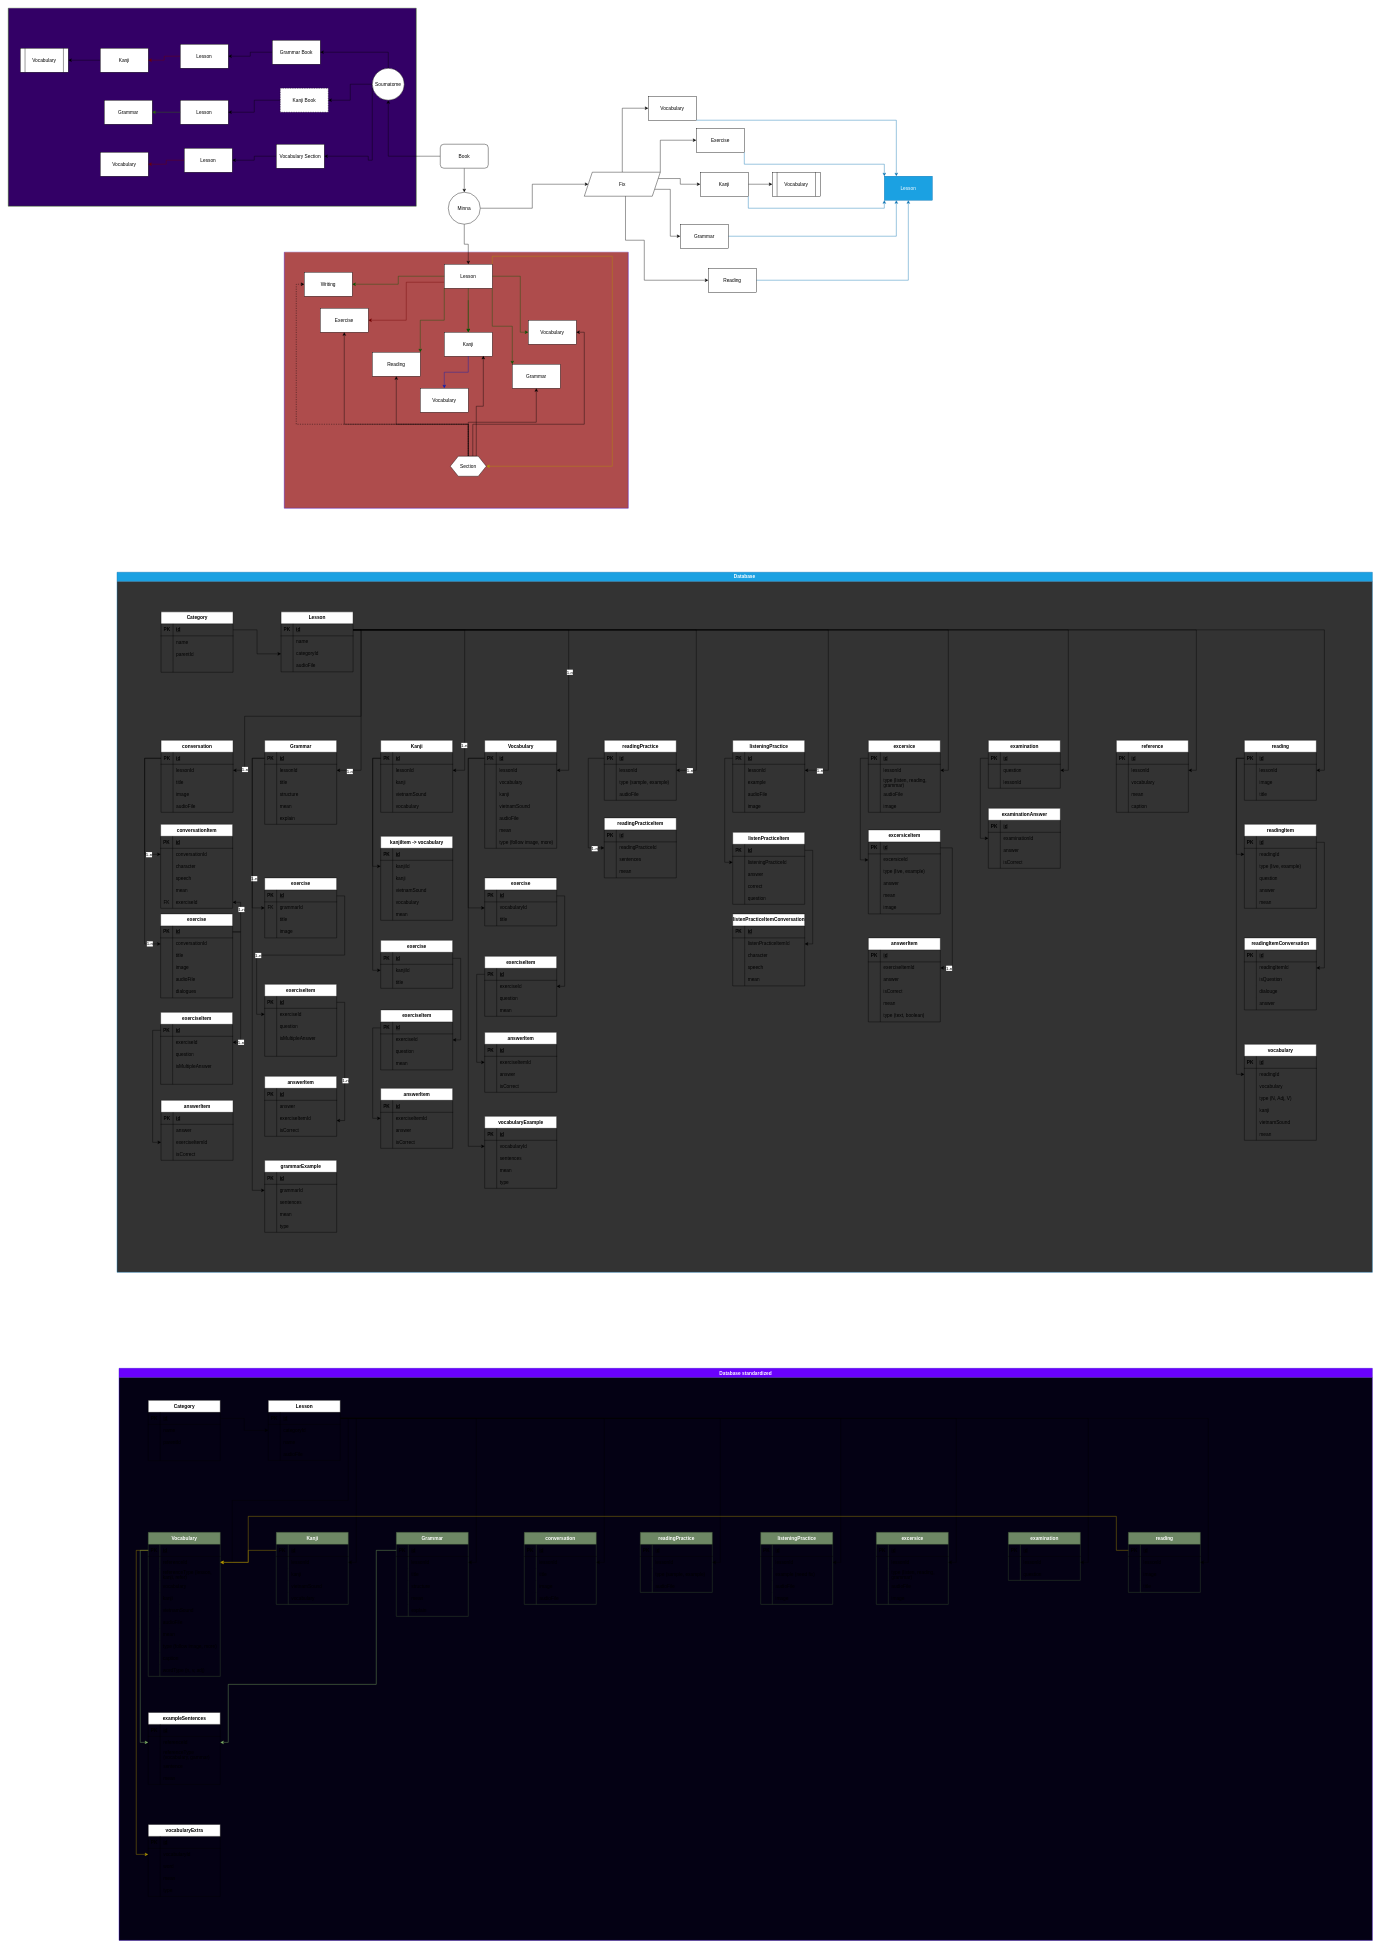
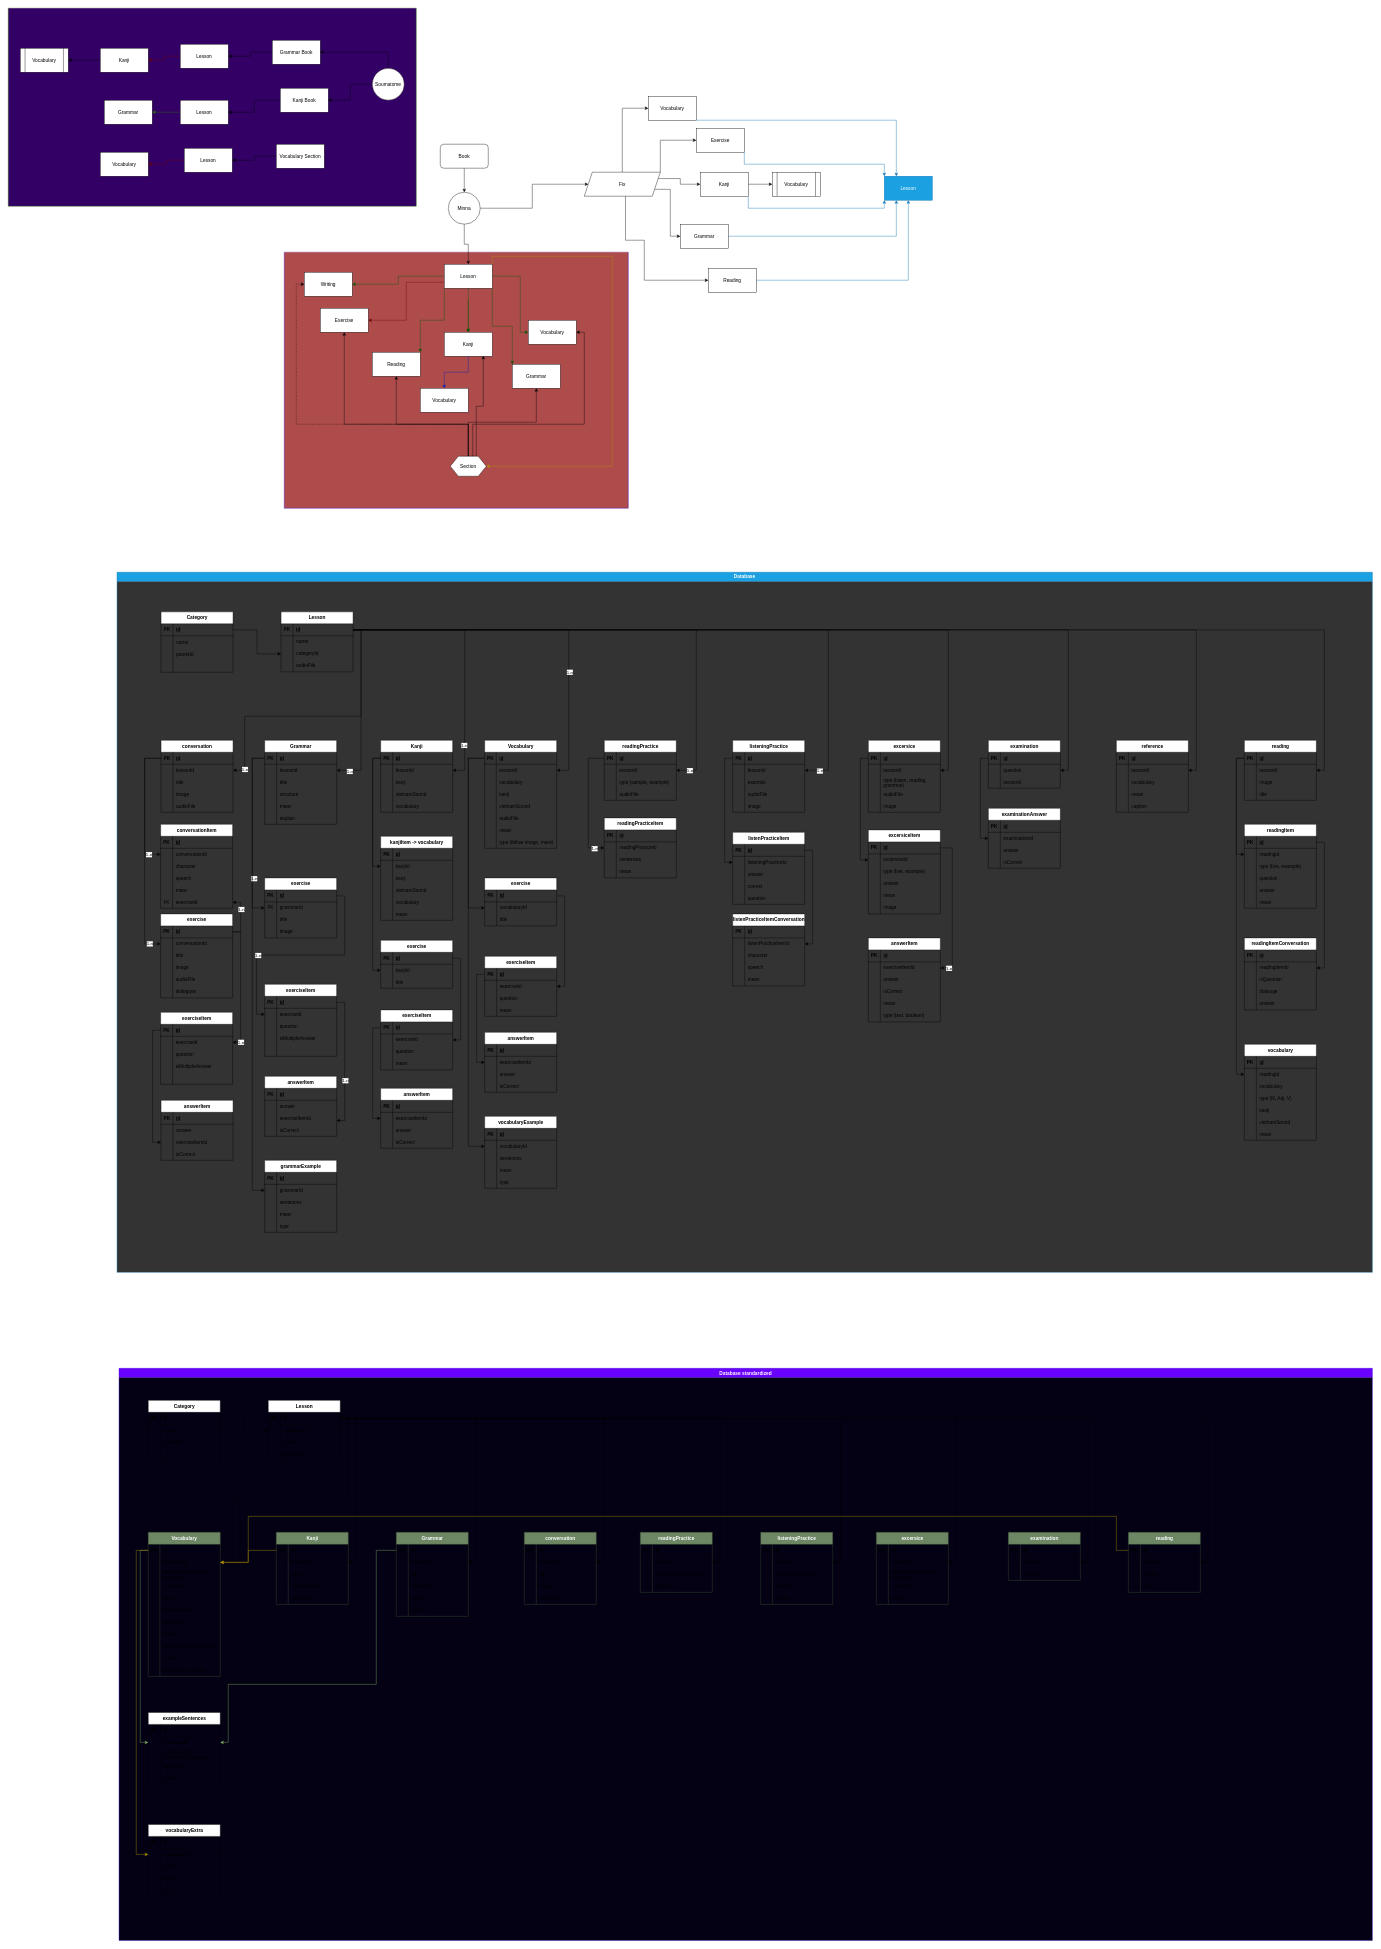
- <mxCell id="8" value="Kanji Book" style="rounded=0;whiteSpace=wrap;html=1;dashed=1;" parent="2" vertex="1"><mxGeometry x="680" y="200" width="120" height="60" as="geometry" /></mxCell>
+ <mxCell id="8" value="Kanji Book" style="rounded=0;whiteSpace=wrap;html=1;" parent="2" vertex="1"><mxGeometry x="680" y="200" width="120" height="60" as="geometry" /></mxCell>
- <mxCell id="50" style="edgeStyle=orthogonalEdgeStyle;rounded=0;orthogonalLoop=1;jettySize=auto;html=1;exitX=0;exitY=0.5;exitDx=0;exitDy=0;entryX=1;entryY=0.5;entryDx=0;entryDy=0;" parent="1" source="53" target="13" edge="1"><mxGeometry relative="1" as="geometry"><Array as="points"><mxPoint x="920" y="400" /></Array></mxGeometry></mxCell>
- <mxCell id="46" value="" style="edgeStyle=orthogonalEdgeStyle;rounded=0;orthogonalLoop=1;jettySize=auto;html=1;exitX=0;exitY=0.5;exitDx=0;exitDy=0;" parent="1" source="54" target="53" edge="1"><mxGeometry relative="1" as="geometry"><mxPoint x="1100" y="390" as="sourcePoint" /></mxGeometry></mxCell>
